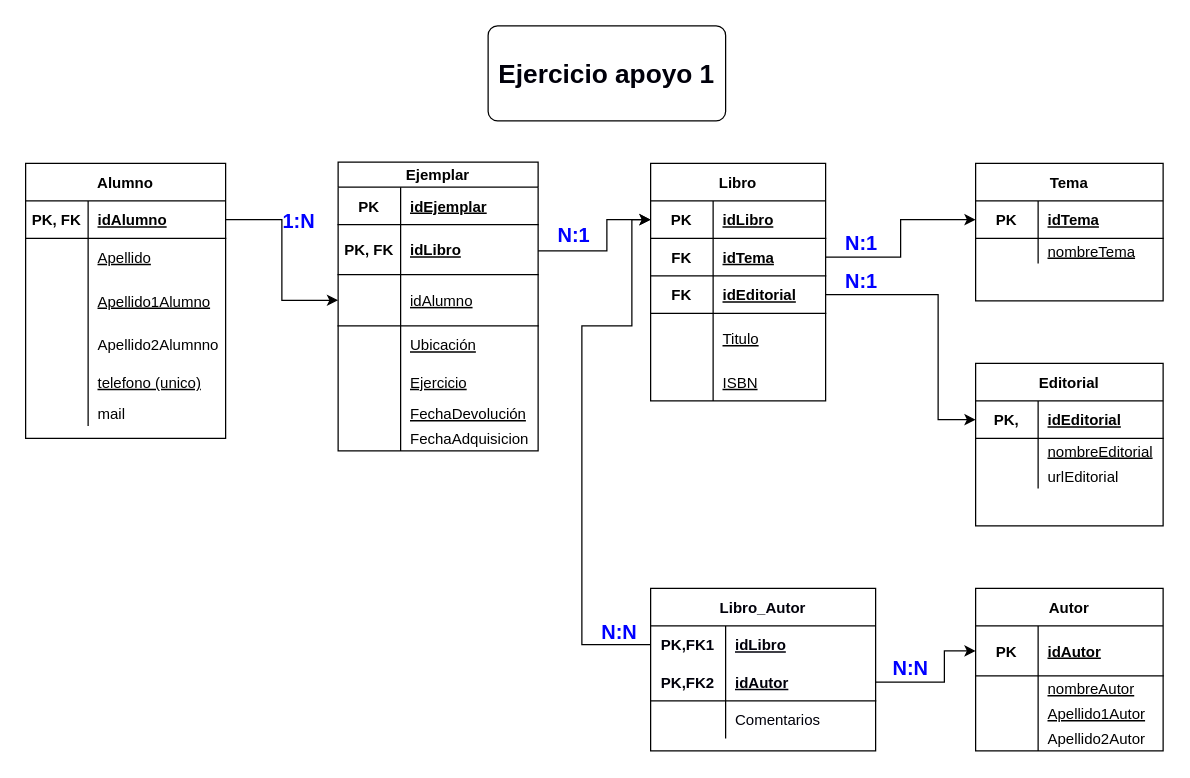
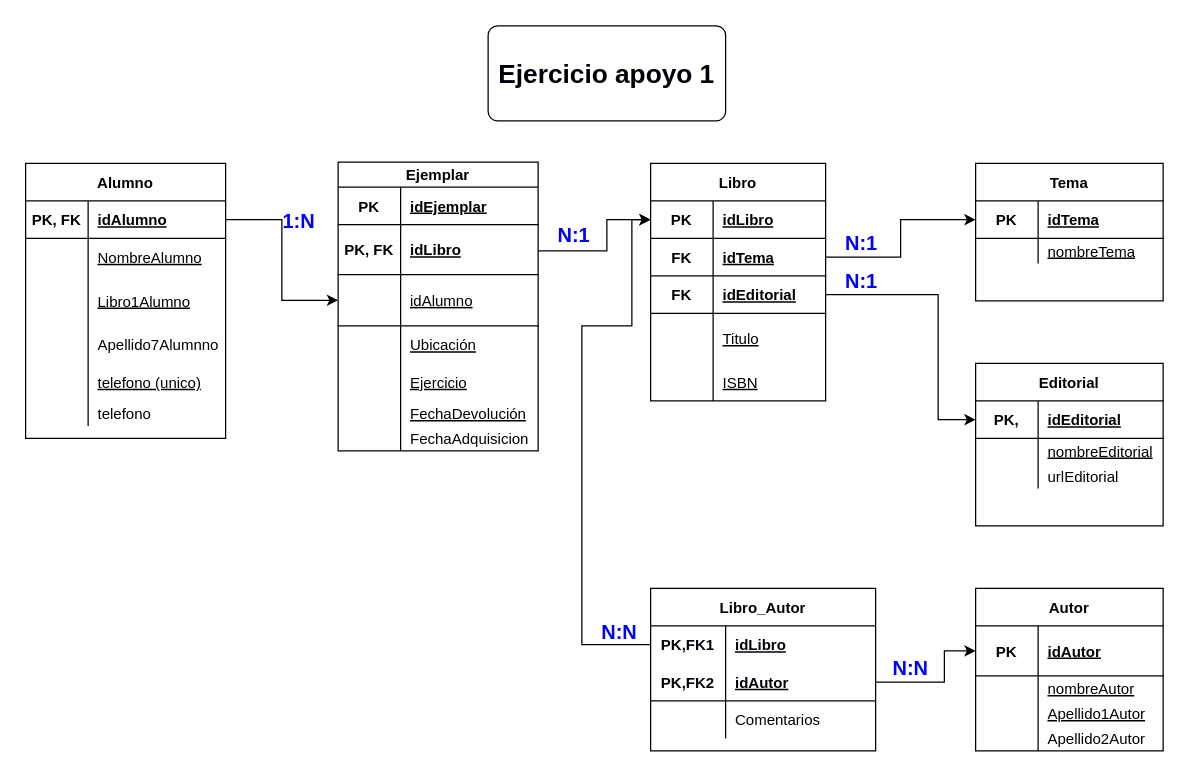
- <mxCell id="8" value="Apellido" style="shape=partialRectangle;connectable=0;fillColor=none;top=0;left=0;bottom=0;right=0;align=left;spacingLeft=6;overflow=hidden;fontStyle=4" parent="6" vertex="1"><mxGeometry x="50" width="110" height="30" as="geometry"><mxRectangle width="110" height="30" as="alternateBounds" /></mxGeometry></mxCell>
+ <mxCell id="8" value="NombreAlumno" style="shape=partialRectangle;connectable=0;fillColor=none;top=0;left=0;bottom=0;right=0;align=left;spacingLeft=6;overflow=hidden;fontStyle=4" parent="6" vertex="1"><mxGeometry x="50" width="110" height="30" as="geometry"><mxRectangle width="110" height="30" as="alternateBounds" /></mxGeometry></mxCell>
- <mxCell id="11" value="Apellido1Alumno" style="shape=partialRectangle;connectable=0;fillColor=none;top=0;left=0;bottom=0;right=0;align=left;spacingLeft=6;overflow=hidden;fontStyle=4" parent="9" vertex="1"><mxGeometry x="50" width="110" height="40" as="geometry"><mxRectangle width="110" height="40" as="alternateBounds" /></mxGeometry></mxCell>
+ <mxCell id="11" value="Libro1Alumno" style="shape=partialRectangle;connectable=0;fillColor=none;top=0;left=0;bottom=0;right=0;align=left;spacingLeft=6;overflow=hidden;fontStyle=4" parent="9" vertex="1"><mxGeometry x="50" width="110" height="40" as="geometry"><mxRectangle width="110" height="40" as="alternateBounds" /></mxGeometry></mxCell>
- <mxCell id="14" value="Apellido2Alumnno" style="shape=partialRectangle;connectable=0;fillColor=none;top=0;left=0;bottom=0;right=0;align=left;spacingLeft=6;overflow=hidden;" parent="12" vertex="1"><mxGeometry x="50" width="110" height="30" as="geometry"><mxRectangle width="110" height="30" as="alternateBounds" /></mxGeometry></mxCell>
+ <mxCell id="14" value="Apellido7Alumnno" style="shape=partialRectangle;connectable=0;fillColor=none;top=0;left=0;bottom=0;right=0;align=left;spacingLeft=6;overflow=hidden;" parent="12" vertex="1"><mxGeometry x="50" width="110" height="30" as="geometry"><mxRectangle width="110" height="30" as="alternateBounds" /></mxGeometry></mxCell>
- <mxCell id="20" value="mail" style="shape=partialRectangle;connectable=0;fillColor=none;top=0;left=0;bottom=0;right=0;align=left;spacingLeft=6;overflow=hidden;" parent="18" vertex="1"><mxGeometry x="50" width="110" height="20" as="geometry"><mxRectangle width="110" height="20" as="alternateBounds" /></mxGeometry></mxCell>
+ <mxCell id="20" value="telefono" style="shape=partialRectangle;connectable=0;fillColor=none;top=0;left=0;bottom=0;right=0;align=left;spacingLeft=6;overflow=hidden;" parent="18" vertex="1"><mxGeometry x="50" width="110" height="20" as="geometry"><mxRectangle width="110" height="20" as="alternateBounds" /></mxGeometry></mxCell>
